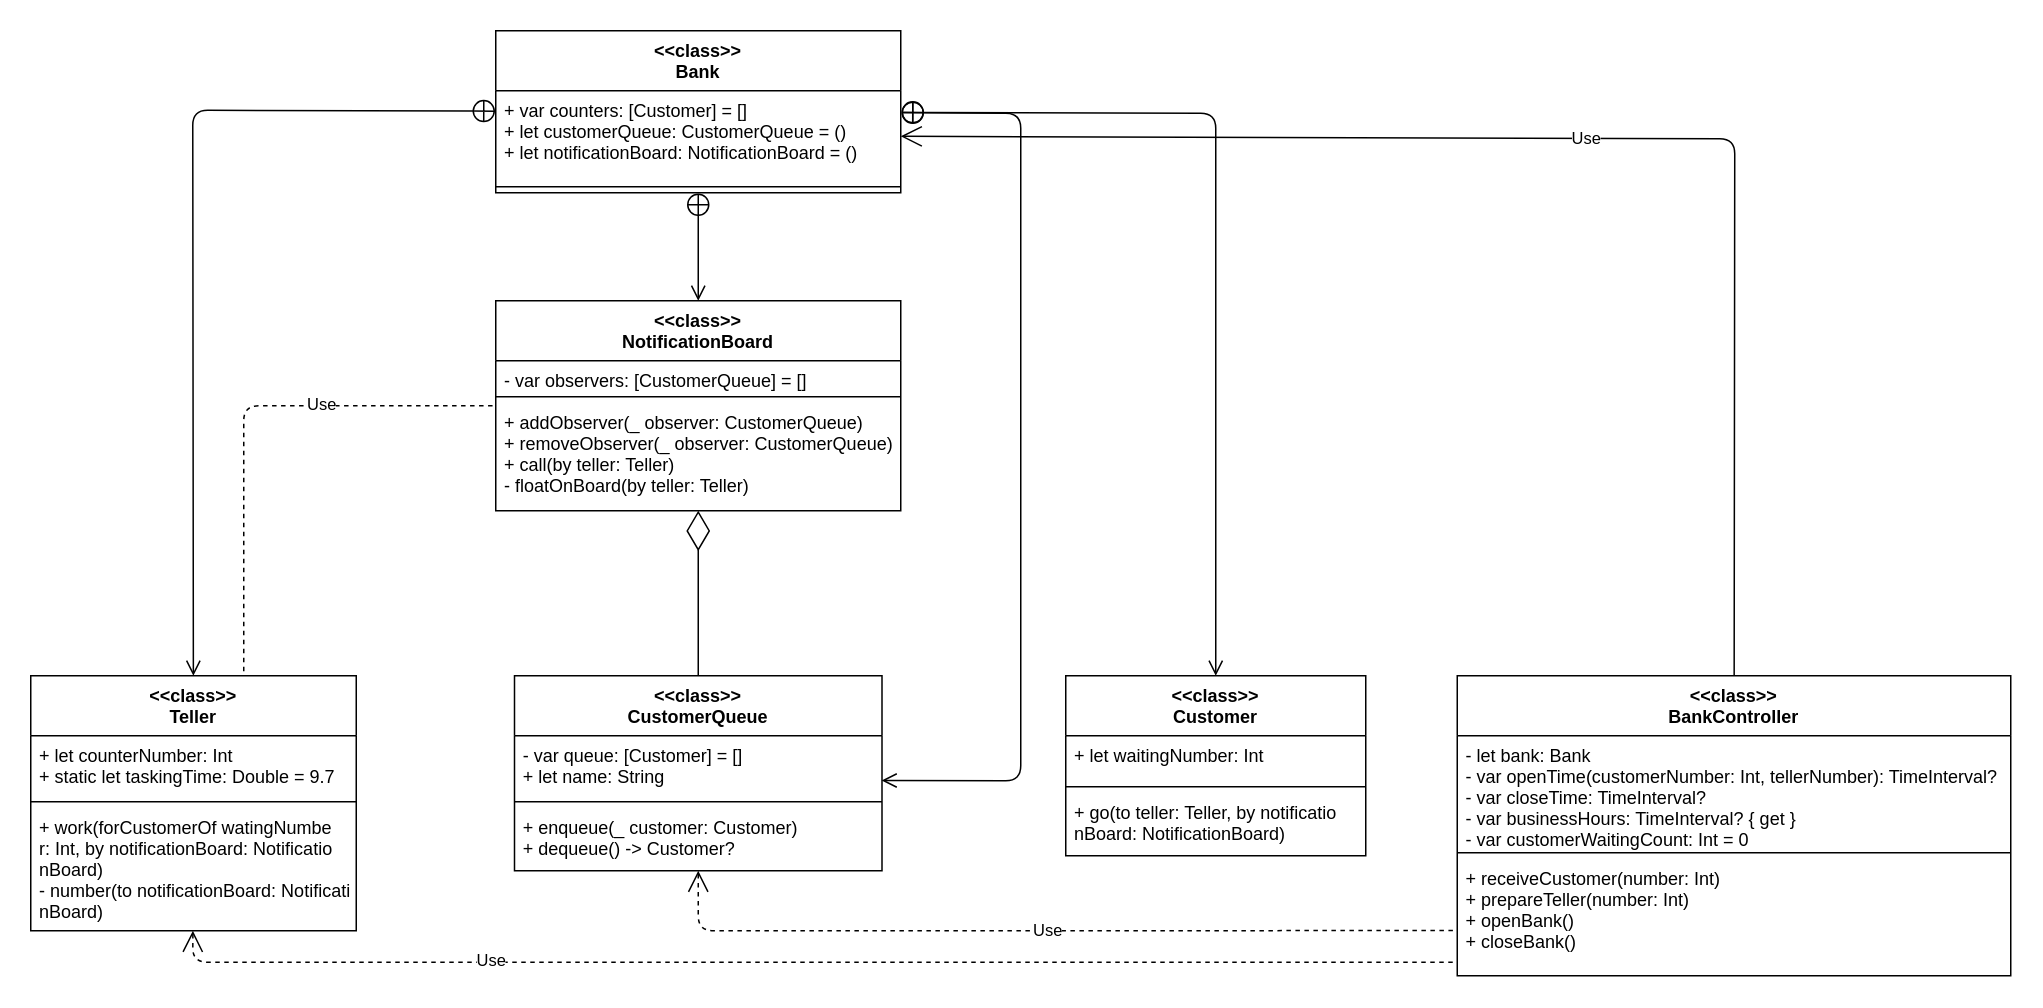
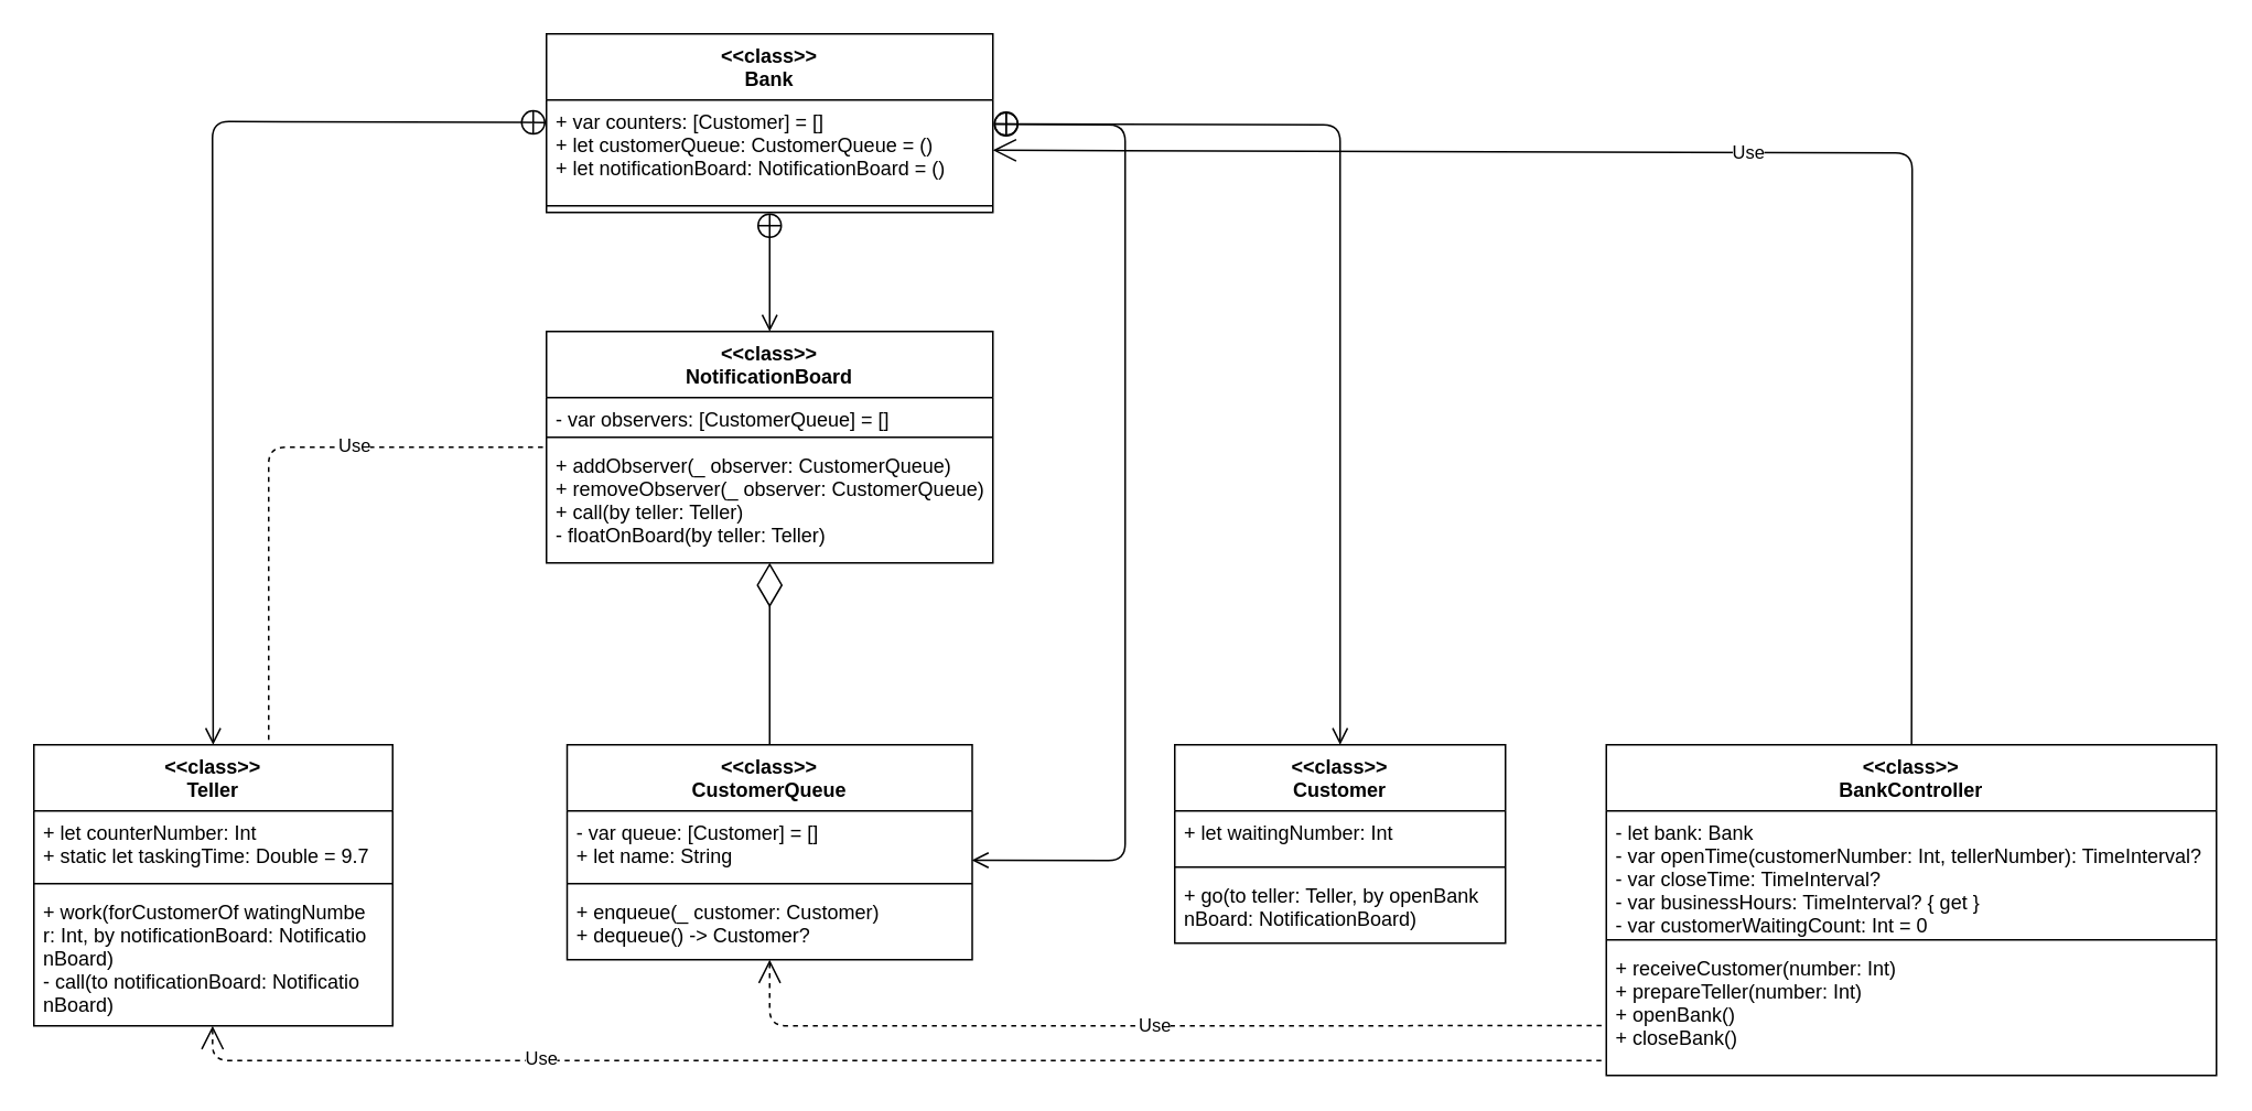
- <mxCell id="17" value="+ go(to teller: Teller, by notificatio&#10;nBoard: NotificationBoard)" style="text;strokeColor=none;fillColor=none;align=left;verticalAlign=top;spacingLeft=4;spacingRight=4;overflow=hidden;rotatable=0;points=[[0,0.5],[1,0.5]];portConstraint=eastwest;" parent="14" vertex="1"><mxGeometry y="78" width="200" height="42" as="geometry" /></mxCell>
+ <mxCell id="17" value="+ go(to teller: Teller, by openBank&#10;nBoard: NotificationBoard)" style="text;strokeColor=none;fillColor=none;align=left;verticalAlign=top;spacingLeft=4;spacingRight=4;overflow=hidden;rotatable=0;points=[[0,0.5],[1,0.5]];portConstraint=eastwest;" parent="14" vertex="1"><mxGeometry y="78" width="200" height="42" as="geometry" /></mxCell>
- <mxCell id="9" value="+ work(forCustomerOf watingNumbe&#10;r: Int, by notificationBoard: Notificatio&#10;nBoard)&#10;- number(to notificationBoard: Notificatio&#10;nBoard) &#10;" style="text;strokeColor=none;fillColor=none;align=left;verticalAlign=top;spacingLeft=4;spacingRight=4;overflow=hidden;rotatable=0;points=[[0,0.5],[1,0.5]];portConstraint=eastwest;" parent="6" vertex="1"><mxGeometry y="88" width="217" height="82" as="geometry" /></mxCell>
+ <mxCell id="9" value="+ work(forCustomerOf watingNumbe&#10;r: Int, by notificationBoard: Notificatio&#10;nBoard)&#10;- call(to notificationBoard: Notificatio&#10;nBoard) &#10;" style="text;strokeColor=none;fillColor=none;align=left;verticalAlign=top;spacingLeft=4;spacingRight=4;overflow=hidden;rotatable=0;points=[[0,0.5],[1,0.5]];portConstraint=eastwest;" parent="6" vertex="1"><mxGeometry y="88" width="217" height="82" as="geometry" /></mxCell>
